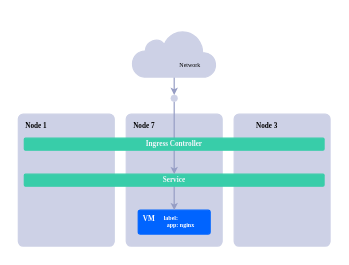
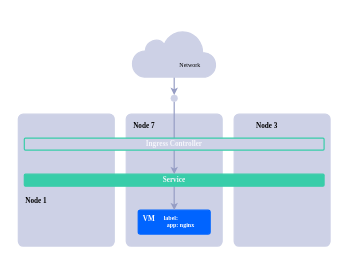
- <mxCell id="6" value="Node 1" style="text;html=1;strokeColor=none;fillColor=none;align=left;verticalAlign=middle;whiteSpace=wrap;rounded=0;fontColor=default;strokeWidth=2;fontFamily=JetBrains Mono;fontSource=https%3A%2F%2Ffonts.googleapis.com%2Fcss%3Ffamily%3DJetBrains%2BMono;fontSize=12;fontStyle=1;" parent="1" vertex="1"><mxGeometry x="40" y="199" width="60" height="20" as="geometry" /></mxCell>
+ <mxCell id="6" value="Node 1" style="text;html=1;strokeColor=none;fillColor=none;align=left;verticalAlign=middle;whiteSpace=wrap;rounded=0;fontColor=default;strokeWidth=2;fontFamily=JetBrains Mono;fontSource=https%3A%2F%2Ffonts.googleapis.com%2Fcss%3Ffamily%3DJetBrains%2BMono;fontSize=12;fontStyle=1;" parent="1" vertex="1"><mxGeometry x="40" y="324" width="60" height="20" as="geometry" /></mxCell>
- <mxCell id="17" value="Ingress Controller" style="rounded=1;whiteSpace=wrap;html=1;strokeColor=#38cda9;strokeWidth=2;fontFamily=JetBrains Mono;fontSource=https%3A%2F%2Ffonts.googleapis.com%2Fcss%3Ffamily%3DJetBrains%2BMono;fontSize=12;fontColor=#f5f5fb;fillColor=#38cda9;arcSize=9;fontStyle=1" parent="1" vertex="1"><mxGeometry x="40" y="230" width="500" height="20" as="geometry" /></mxCell>
+ <mxCell id="17" value="Ingress Controller" style="rounded=1;whiteSpace=wrap;html=1;strokeColor=#38cda9;strokeWidth=2;fontFamily=JetBrains Mono;fontSource=https%3A%2F%2Ffonts.googleapis.com%2Fcss%3Ffamily%3DJetBrains%2BMono;fontSize=12;fontColor=#f5f5fb;fillColor=#cdd1e6;arcSize=9;fontStyle=1;" parent="1" vertex="1"><mxGeometry x="40" y="230" width="500" height="20" as="geometry" /></mxCell>
